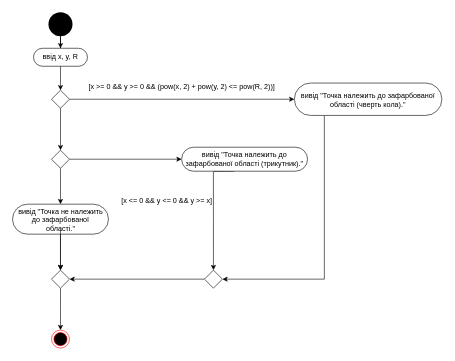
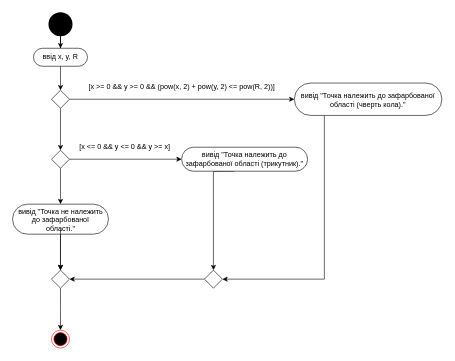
- <mxCell id="13" value="[x &amp;lt;= 0 &amp;amp;&amp;amp; y &amp;lt;= 0 &amp;amp;&amp;amp; y &amp;gt;= x]" style="text;html=1;align=center;verticalAlign=middle;whiteSpace=wrap;rounded=0;" parent="1" vertex="1"><mxGeometry x="200" y="320" width="155" height="30" as="geometry" /></mxCell>
+ <mxCell id="13" value="[x &amp;lt;= 0 &amp;amp;&amp;amp; y &amp;lt;= 0 &amp;amp;&amp;amp; y &amp;gt;= x]" style="text;html=1;align=center;verticalAlign=middle;whiteSpace=wrap;rounded=0;" parent="1" vertex="1"><mxGeometry x="130" y="230" width="155" height="30" as="geometry" /></mxCell>
